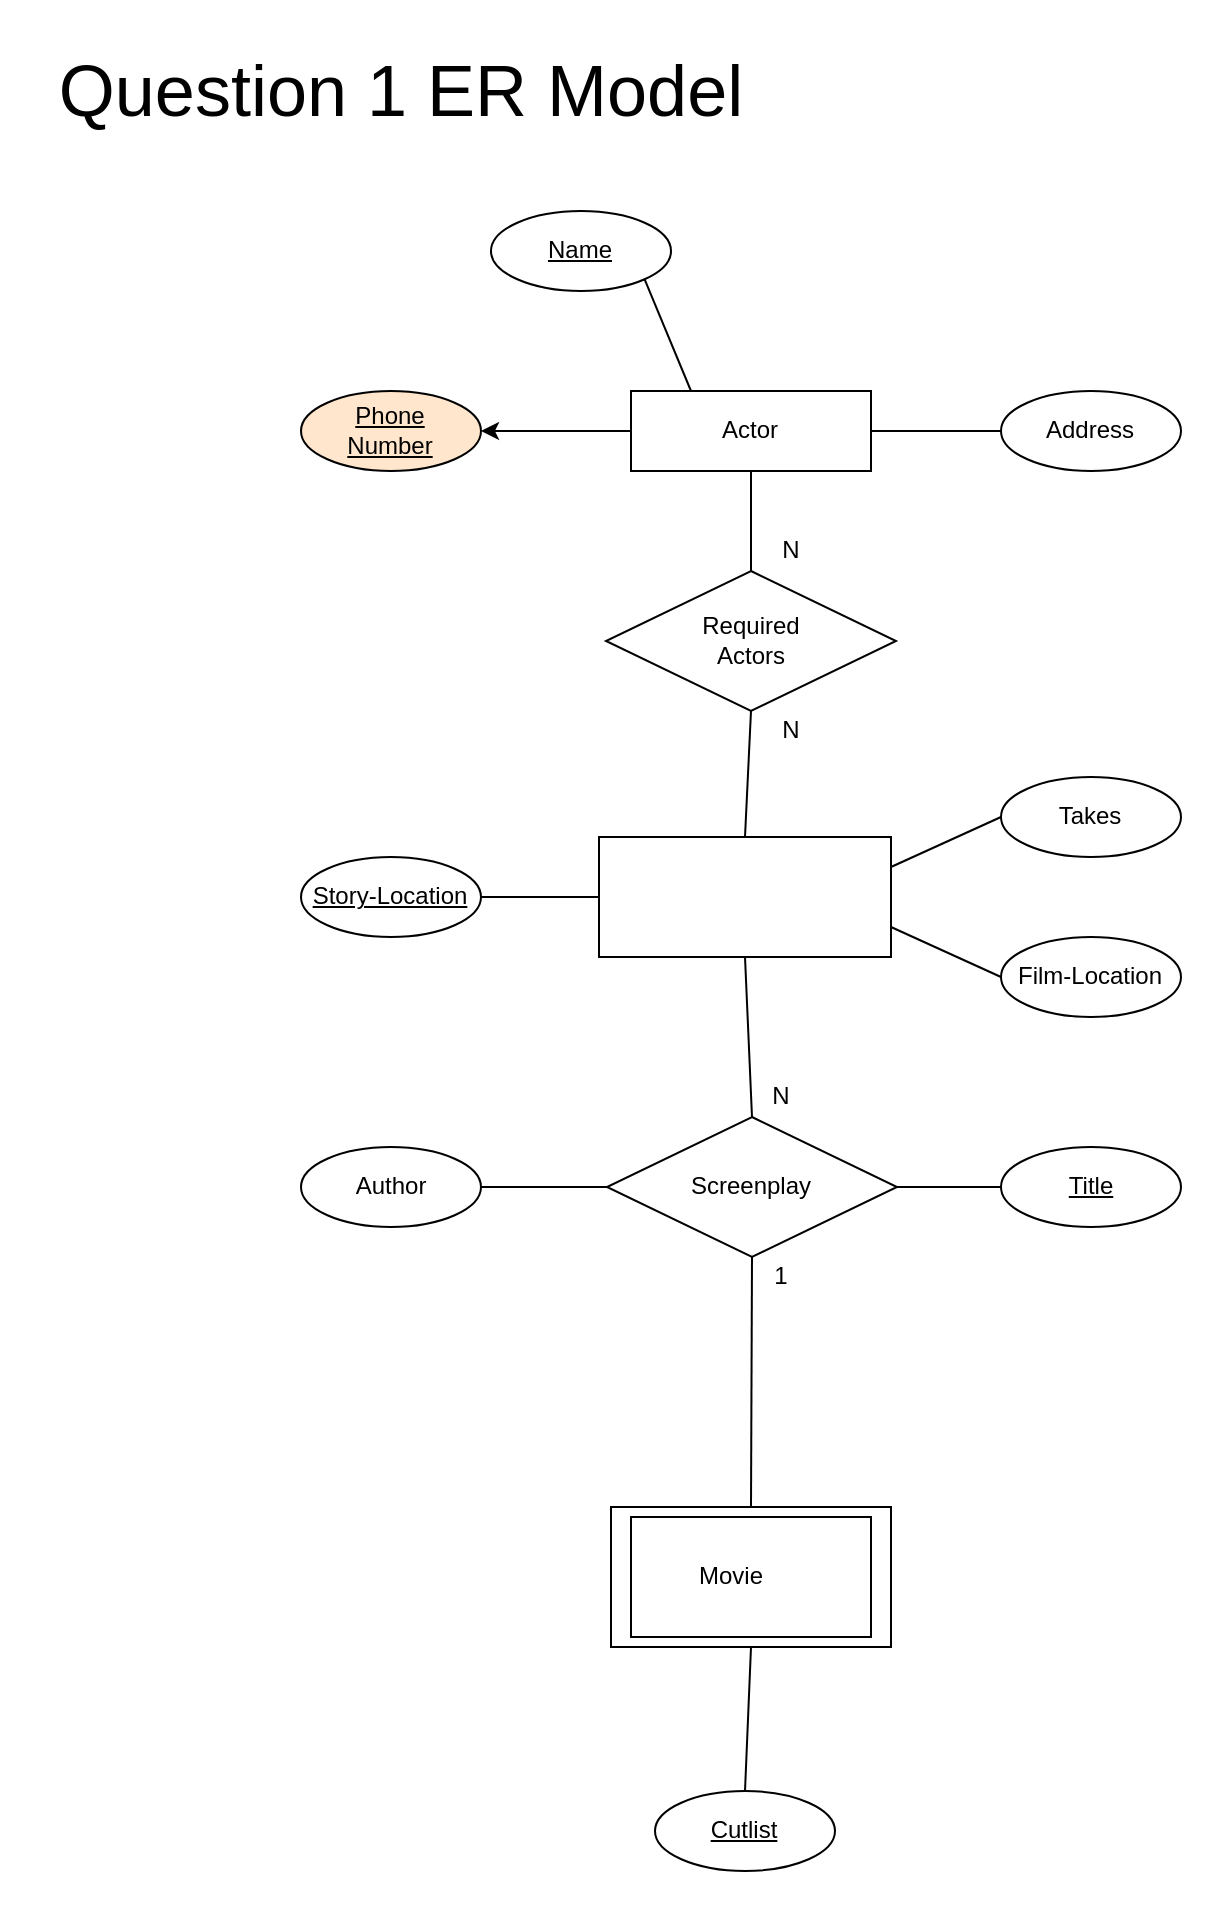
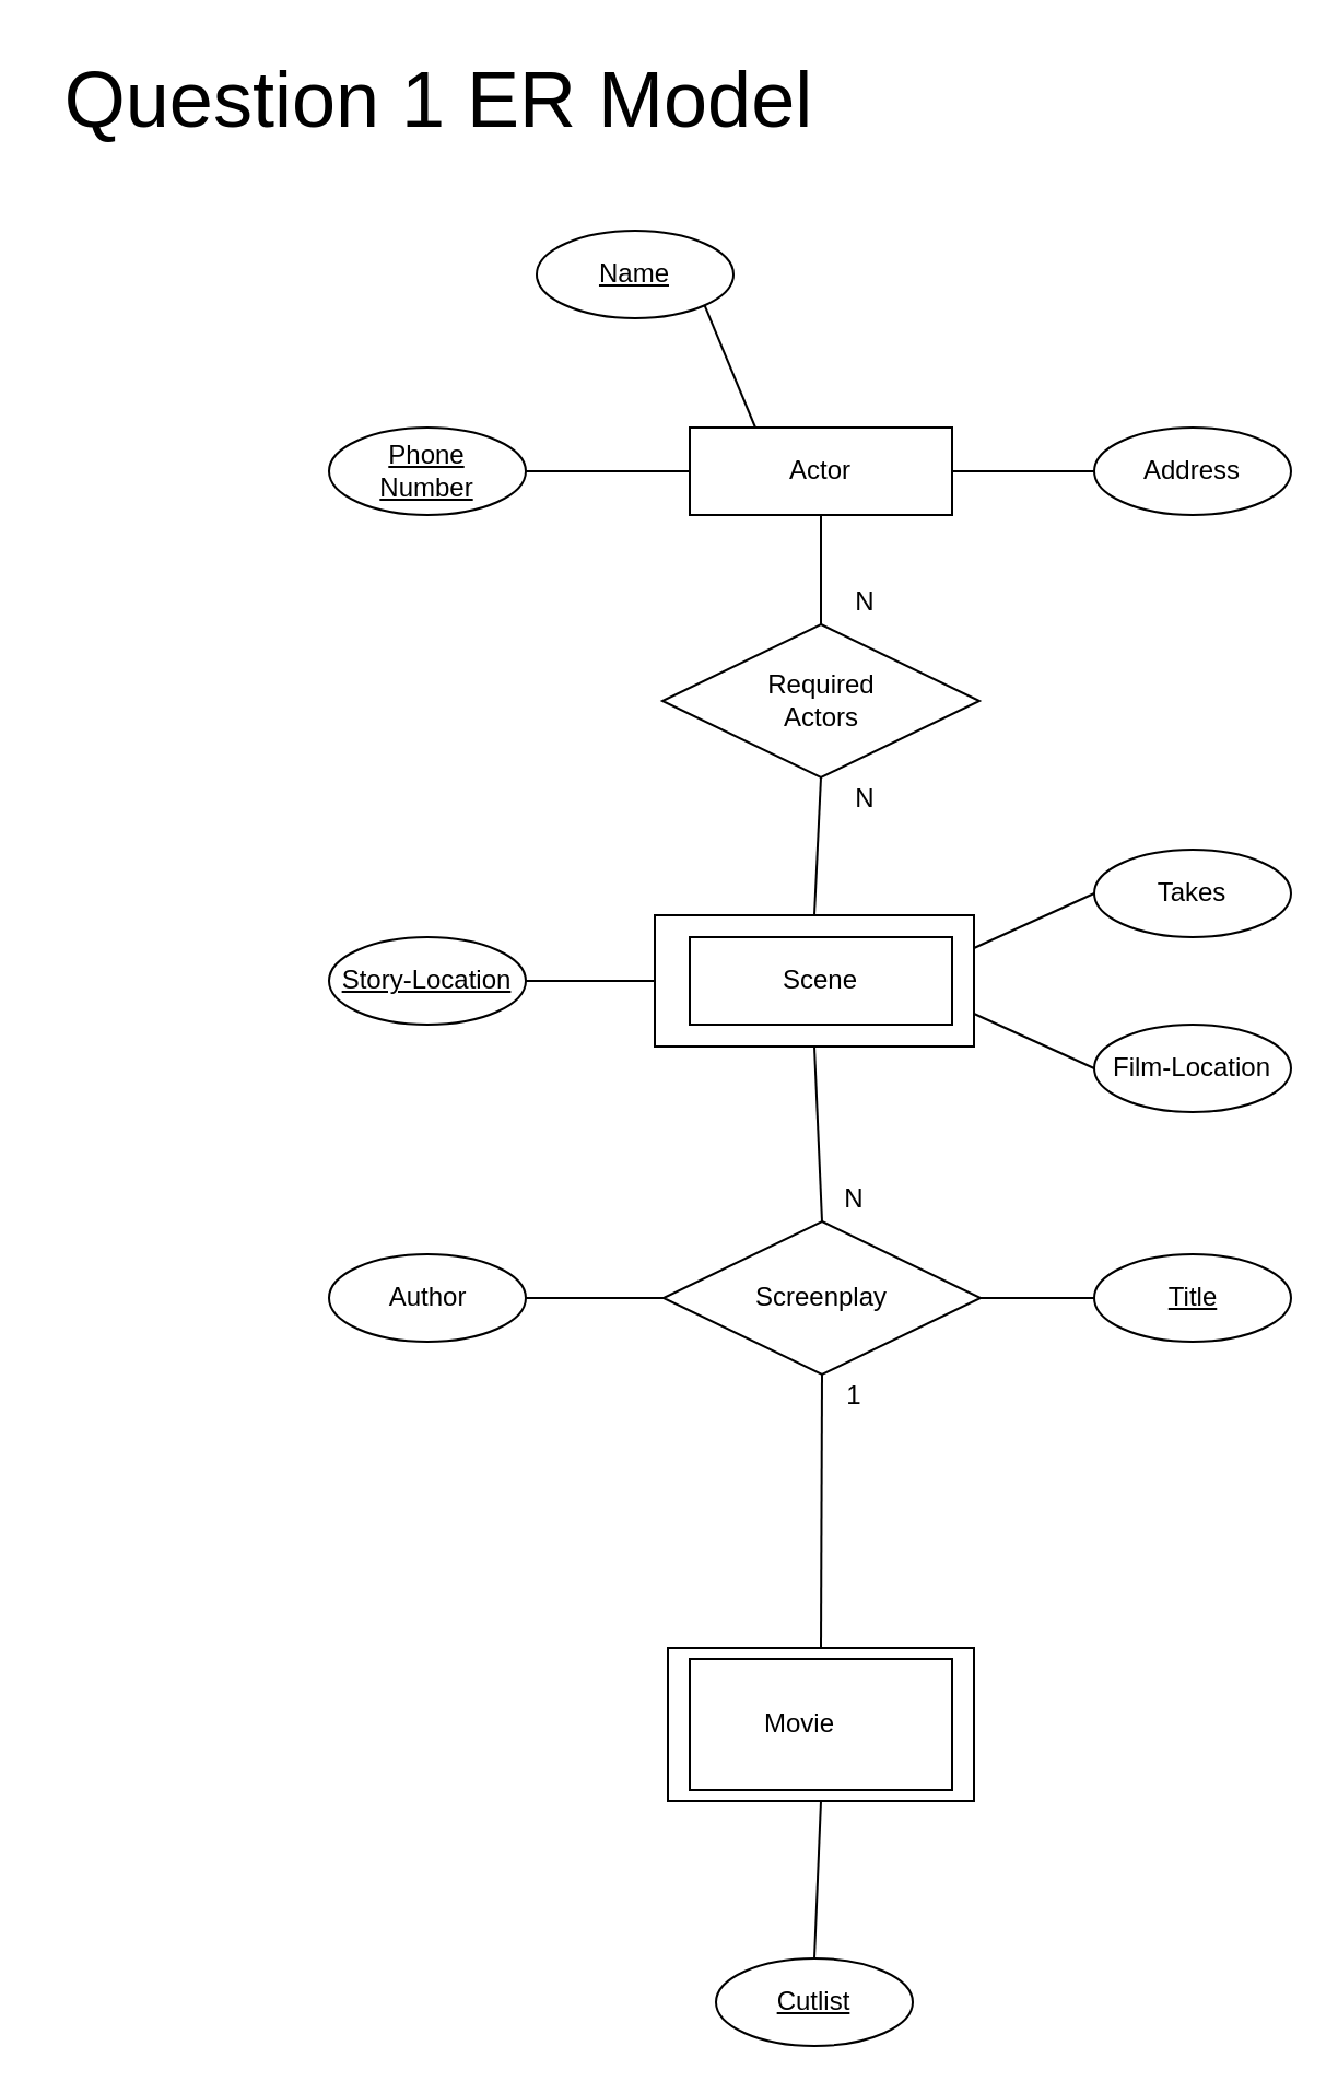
- <mxCell id="25" value="&lt;u&gt;Phone&lt;br&gt;Number&lt;/u&gt;" style="ellipse;whiteSpace=wrap;html=1;fillColor=#ffe6cc;" parent="1" vertex="1"><mxGeometry x="150" y="195" width="90" height="40" as="geometry" /></mxCell>
+ <mxCell id="25" value="&lt;u&gt;Phone&lt;br&gt;Number&lt;/u&gt;" style="ellipse;whiteSpace=wrap;html=1;" parent="1" vertex="1"><mxGeometry x="150" y="195" width="90" height="40" as="geometry" /></mxCell>
- <mxCell id="29" value="" style="endArrow=classic;html=1;rounded=0;entryX=1;entryY=0.5;entryDx=0;entryDy=0;exitX=0;exitY=0.5;exitDx=0;exitDy=0;" parent="1" source="23" target="25" edge="1"><mxGeometry width="50" height="50" relative="1" as="geometry"><mxPoint x="395" y="305" as="sourcePoint" /><mxPoint x="395" y="255" as="targetPoint" /></mxGeometry></mxCell>
+ <mxCell id="29" value="" style="endArrow=none;html=1;rounded=0;entryX=1;entryY=0.5;entryDx=0;entryDy=0;exitX=0;exitY=0.5;exitDx=0;exitDy=0;" parent="1" source="23" target="25" edge="1"><mxGeometry width="50" height="50" relative="1" as="geometry"><mxPoint x="395" y="305" as="sourcePoint" /><mxPoint x="395" y="255" as="targetPoint" /></mxGeometry></mxCell>
+ <mxCell id="16" value="Scene" style="rounded=0;whiteSpace=wrap;html=1;" parent="1" vertex="1"><mxGeometry x="315" y="428" width="120" height="40" as="geometry" /></mxCell>
